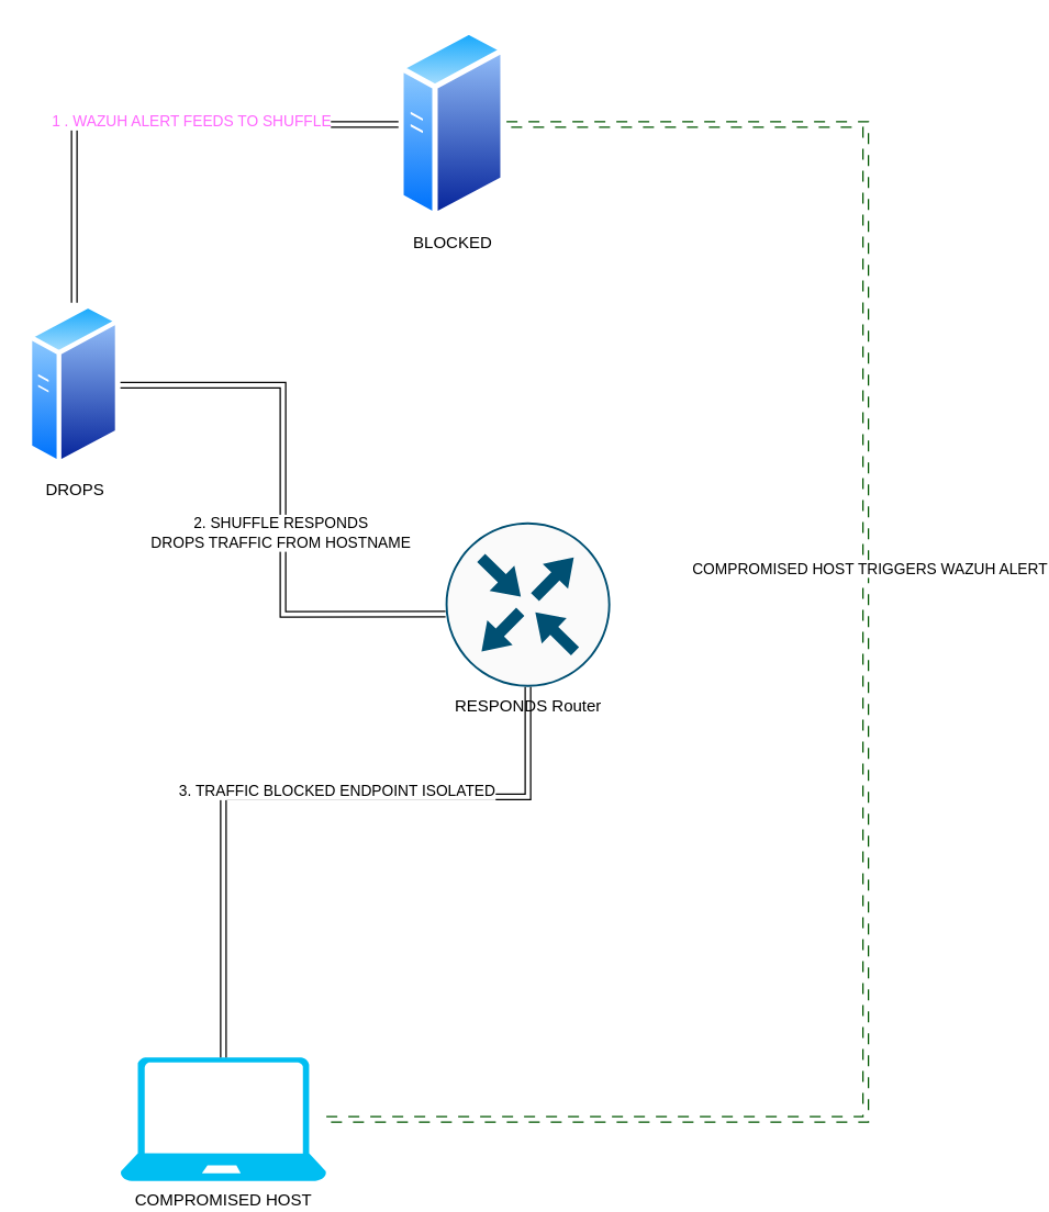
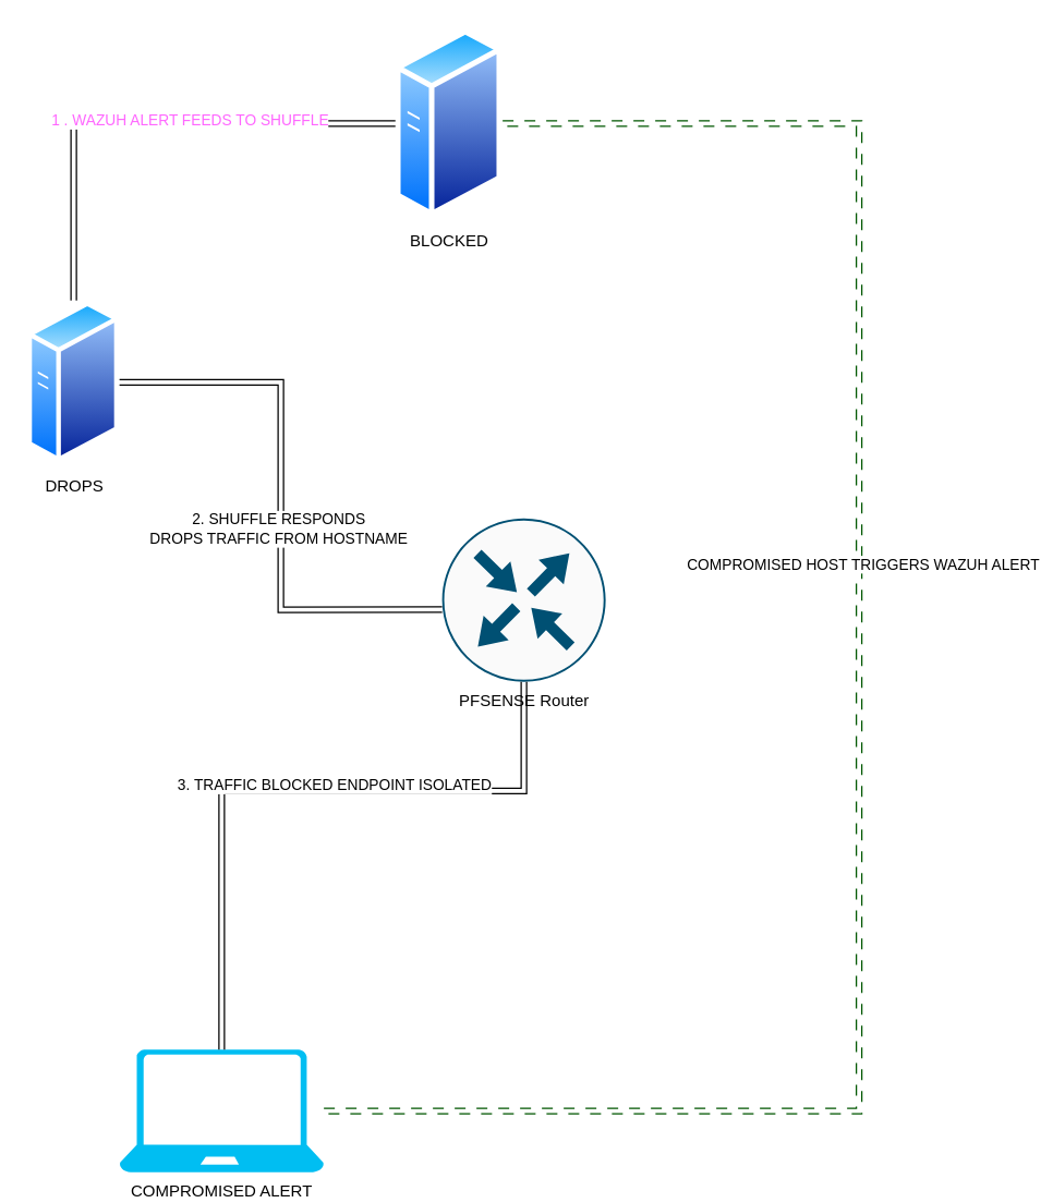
- <mxCell id="2" value="RESPONDS Router&lt;div&gt;&lt;br&gt;&lt;/div&gt;" style="sketch=0;points=[[0.5,0,0],[1,0.5,0],[0.5,1,0],[0,0.5,0],[0.145,0.145,0],[0.856,0.145,0],[0.855,0.856,0],[0.145,0.855,0]];verticalLabelPosition=bottom;html=1;verticalAlign=top;aspect=fixed;align=center;pointerEvents=1;shape=mxgraph.cisco19.rect;prIcon=router;fillColor=#FAFAFA;strokeColor=#005073;" vertex="1" parent="1"><mxGeometry x="324" y="380" width="120" height="120" as="geometry" /></mxCell>
+ <mxCell id="2" value="PFSENSE Router&lt;div&gt;&lt;br&gt;&lt;/div&gt;" style="sketch=0;points=[[0.5,0,0],[1,0.5,0],[0.5,1,0],[0,0.5,0],[0.145,0.145,0],[0.856,0.145,0],[0.855,0.856,0],[0.145,0.855,0]];verticalLabelPosition=bottom;html=1;verticalAlign=top;aspect=fixed;align=center;pointerEvents=1;shape=mxgraph.cisco19.rect;prIcon=router;fillColor=#FAFAFA;strokeColor=#005073;" vertex="1" parent="1"><mxGeometry x="324" y="380" width="120" height="120" as="geometry" /></mxCell>
- <mxCell id="11" value="COMPROMISED HOST" style="verticalLabelPosition=bottom;html=1;verticalAlign=top;align=center;strokeColor=none;fillColor=#00BEF2;shape=mxgraph.azure.laptop;pointerEvents=1;" vertex="1" parent="1"><mxGeometry x="87.2" y="770" width="150" height="90" as="geometry" /></mxCell>
+ <mxCell id="11" value="COMPROMISED ALERT" style="verticalLabelPosition=bottom;html=1;verticalAlign=top;align=center;strokeColor=none;fillColor=#00BEF2;shape=mxgraph.azure.laptop;pointerEvents=1;" vertex="1" parent="1"><mxGeometry x="87.2" y="770" width="150" height="90" as="geometry" /></mxCell>
